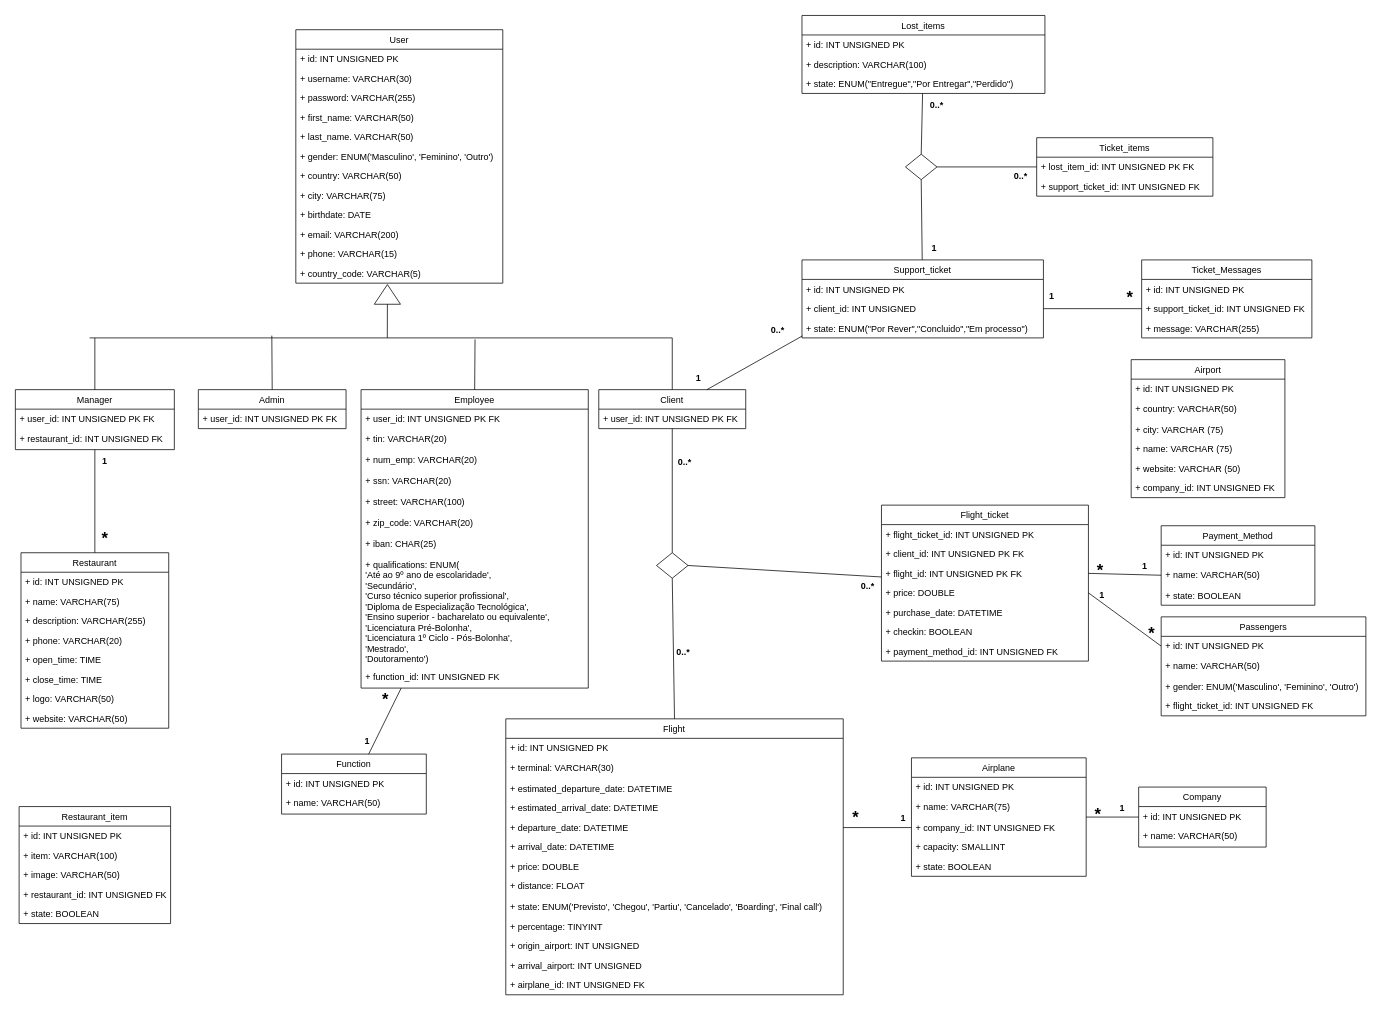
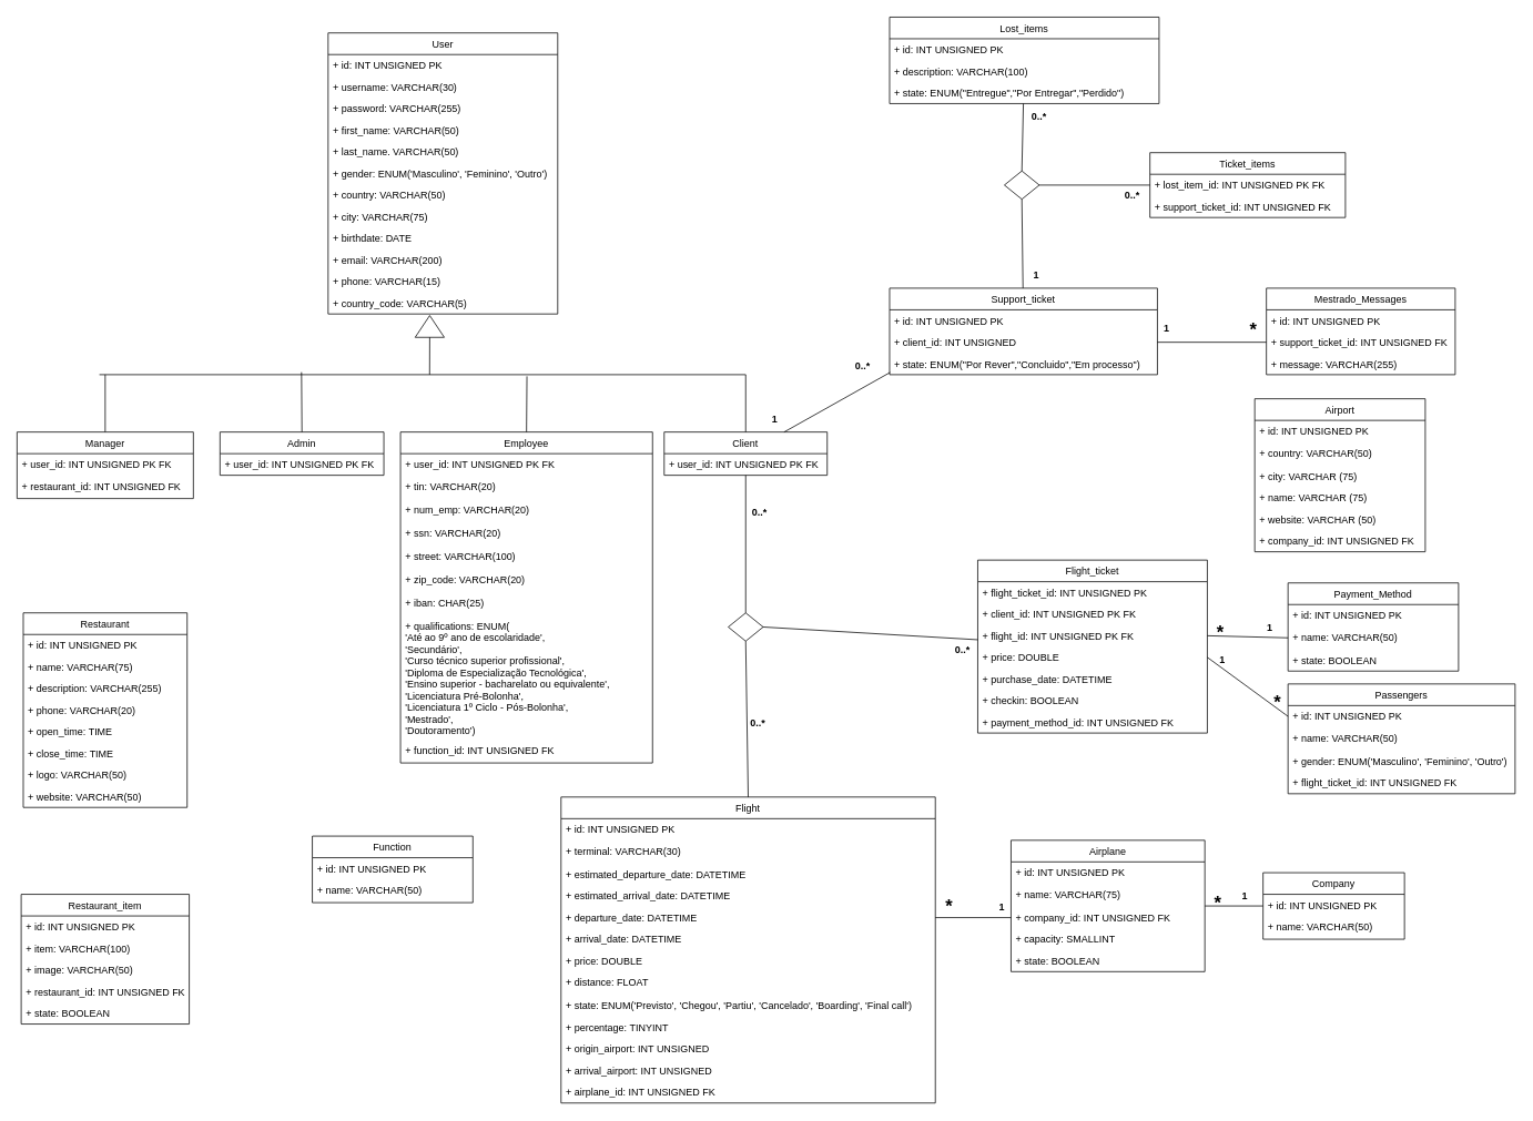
- <mxCell id="76" value="Ticket_Messages" style="swimlane;fontStyle=0;childLayout=stackLayout;horizontal=1;startSize=26;fillColor=none;horizontalStack=0;resizeParent=1;resizeParentMax=0;resizeLast=0;collapsible=1;marginBottom=0;" parent="1" vertex="1"><mxGeometry x="1522" y="346" width="227" height="104" as="geometry" /></mxCell>
+ <mxCell id="76" value="Mestrado_Messages" style="swimlane;fontStyle=0;childLayout=stackLayout;horizontal=1;startSize=26;fillColor=none;horizontalStack=0;resizeParent=1;resizeParentMax=0;resizeLast=0;collapsible=1;marginBottom=0;" parent="1" vertex="1"><mxGeometry x="1522" y="346" width="227" height="104" as="geometry" /></mxCell>
- <mxCell id="107" value="" style="endArrow=none;html=1;rounded=0;entryX=0.5;entryY=0;entryDx=0;entryDy=0;" parent="1" source="80" target="22" edge="1"><mxGeometry relative="1" as="geometry"><mxPoint x="496" y="813" as="sourcePoint" /><mxPoint x="314" y="813" as="targetPoint" /></mxGeometry></mxCell>
- <mxCell id="108" value="1" style="resizable=0;html=1;align=left;verticalAlign=bottom;fontStyle=1" parent="107" connectable="0" vertex="1"><mxGeometry x="-1" relative="1" as="geometry"><mxPoint x="8" y="24" as="offset" /></mxGeometry></mxCell>
- <mxCell id="109" value="*" style="resizable=0;html=1;align=right;verticalAlign=bottom;fontStyle=1;fontSize=22;" parent="107" connectable="0" vertex="1"><mxGeometry x="1" relative="1" as="geometry"><mxPoint x="18" y="-5" as="offset" /></mxGeometry></mxCell>
- <mxCell id="139" value="" style="endArrow=none;html=1;rounded=0;" parent="1" source="136" target="59" edge="1"><mxGeometry relative="1" as="geometry"><mxPoint x="635" y="749" as="sourcePoint" /><mxPoint x="635" y="853.5" as="targetPoint" /></mxGeometry></mxCell>
- <mxCell id="140" value="1" style="resizable=0;html=1;align=left;verticalAlign=bottom;fontStyle=1" parent="139" connectable="0" vertex="1"><mxGeometry x="-1" relative="1" as="geometry"><mxPoint x="-7" y="-9" as="offset" /></mxGeometry></mxCell>
- <mxCell id="141" value="*" style="resizable=0;html=1;align=right;verticalAlign=bottom;fontStyle=1;fontSize=22;" parent="139" connectable="0" vertex="1"><mxGeometry x="1" relative="1" as="geometry"><mxPoint x="-16" y="30" as="offset" /></mxGeometry></mxCell>
